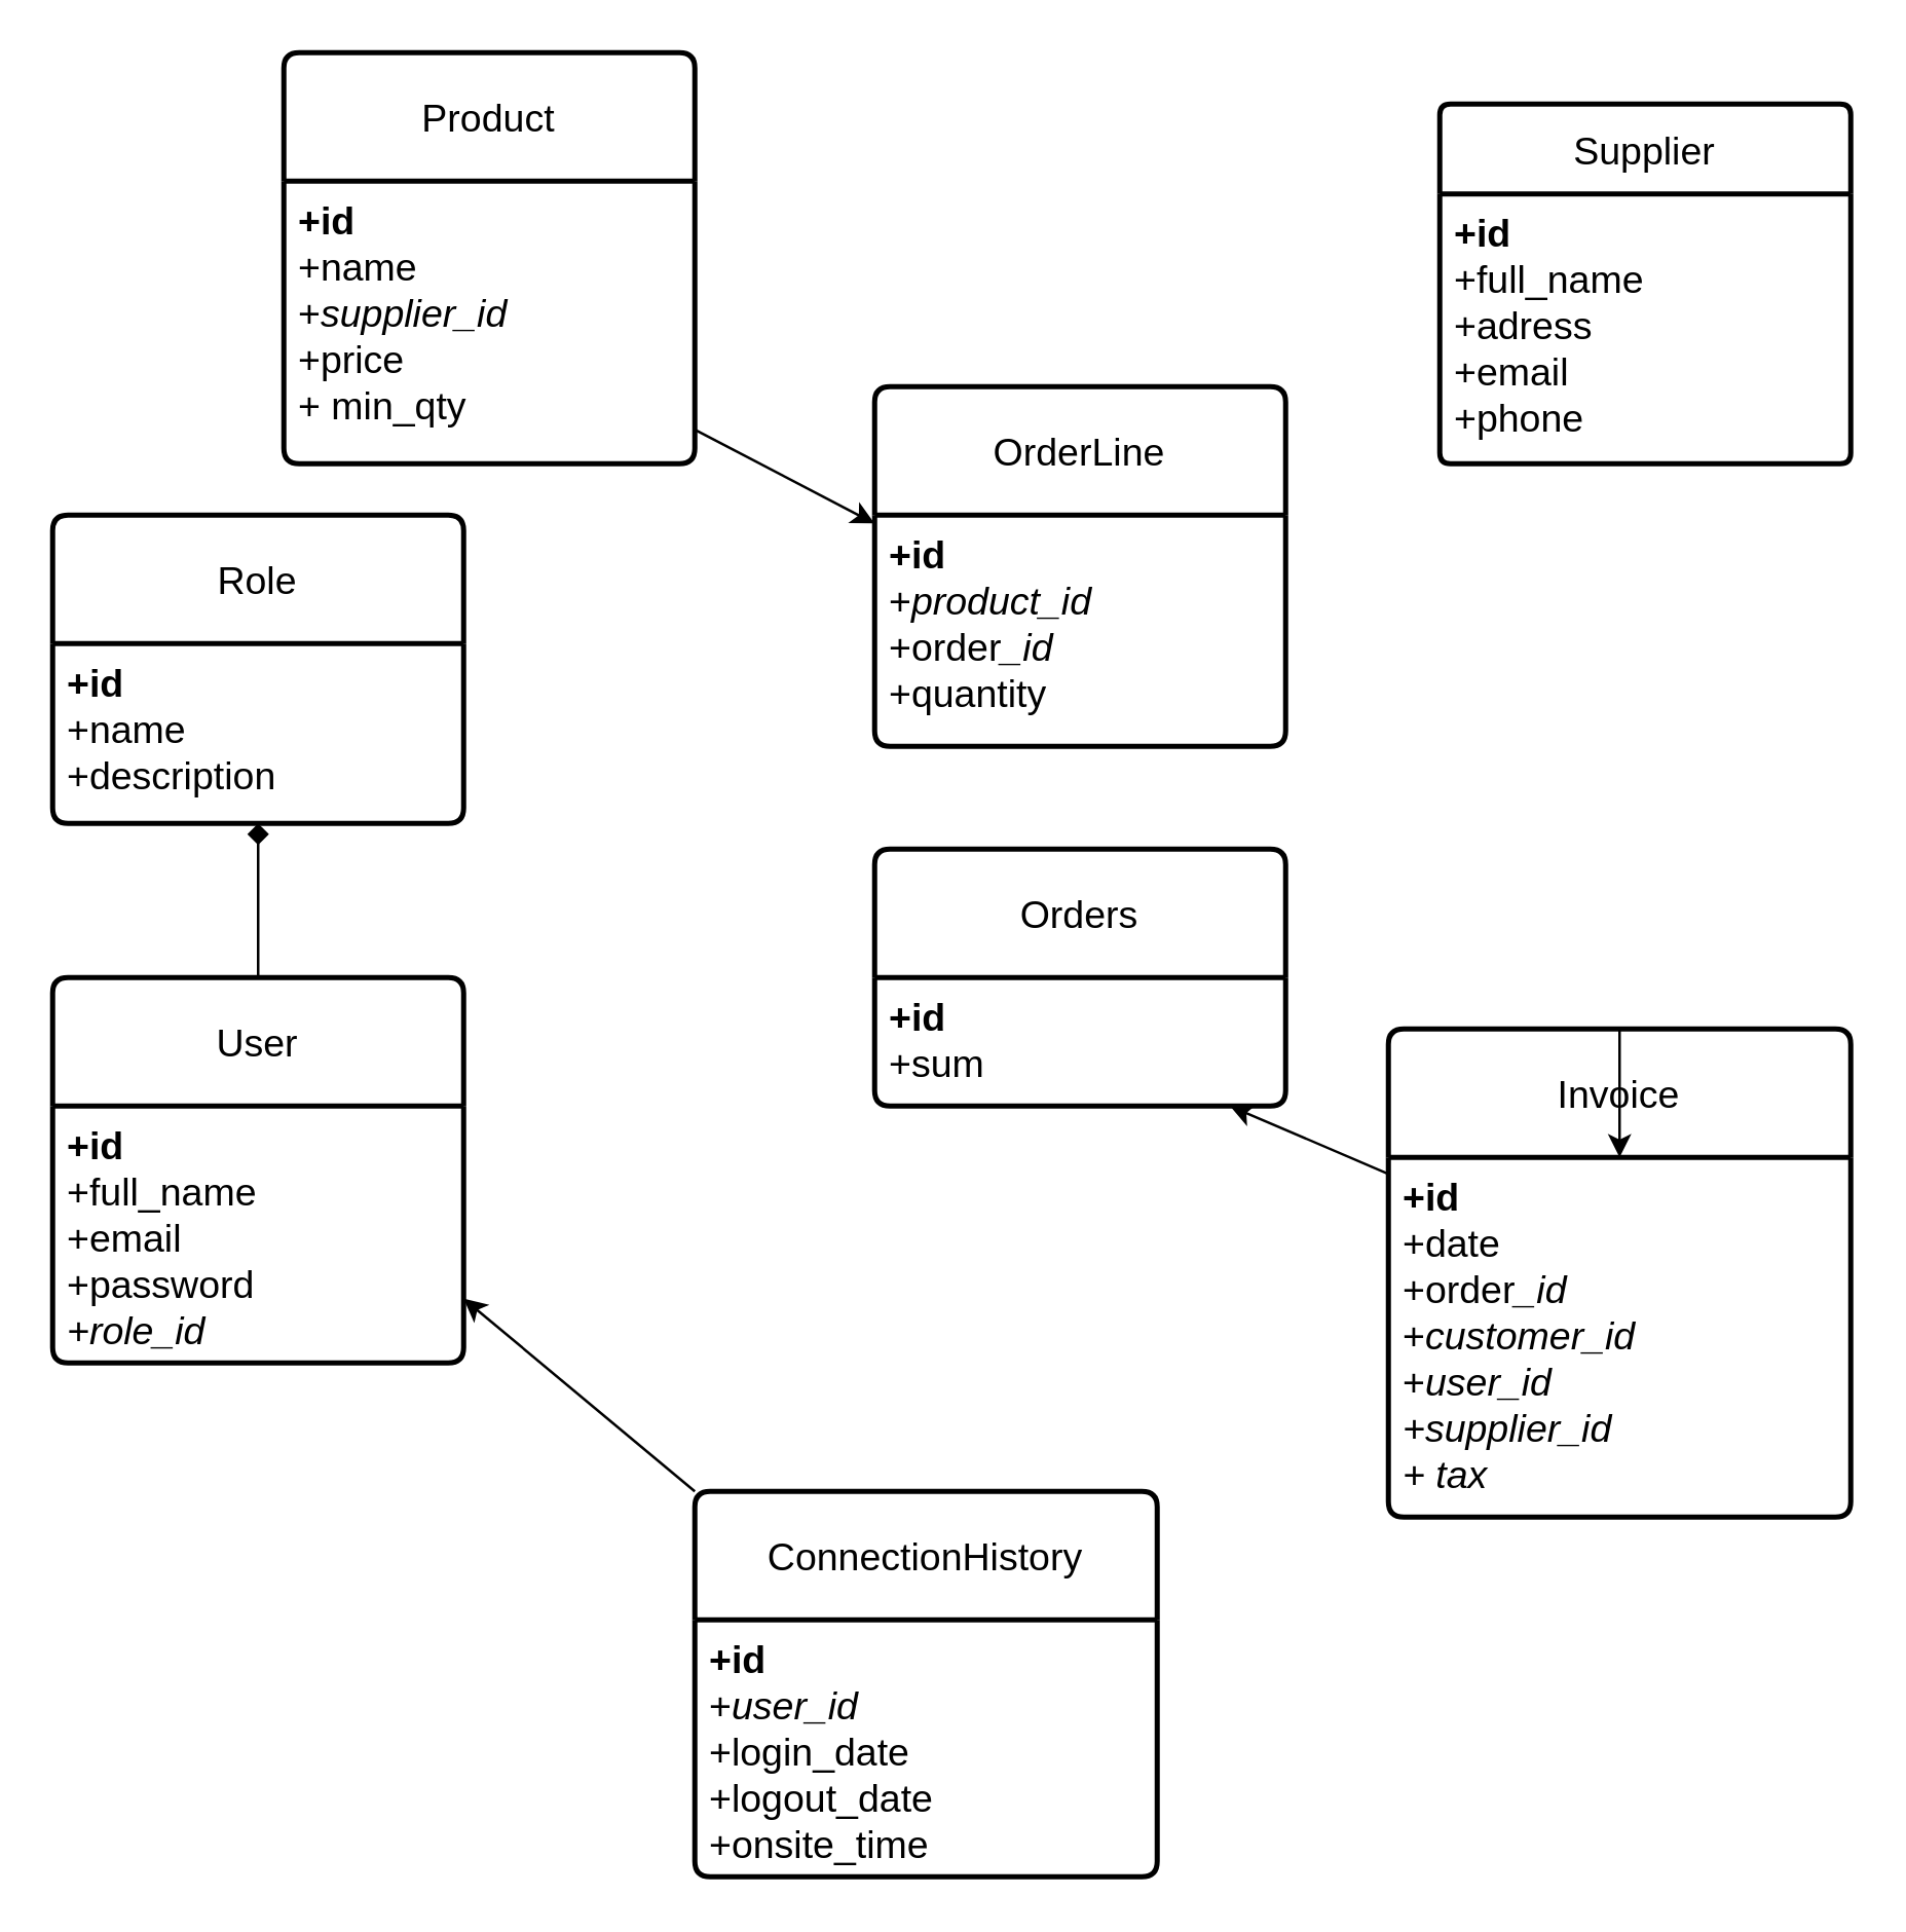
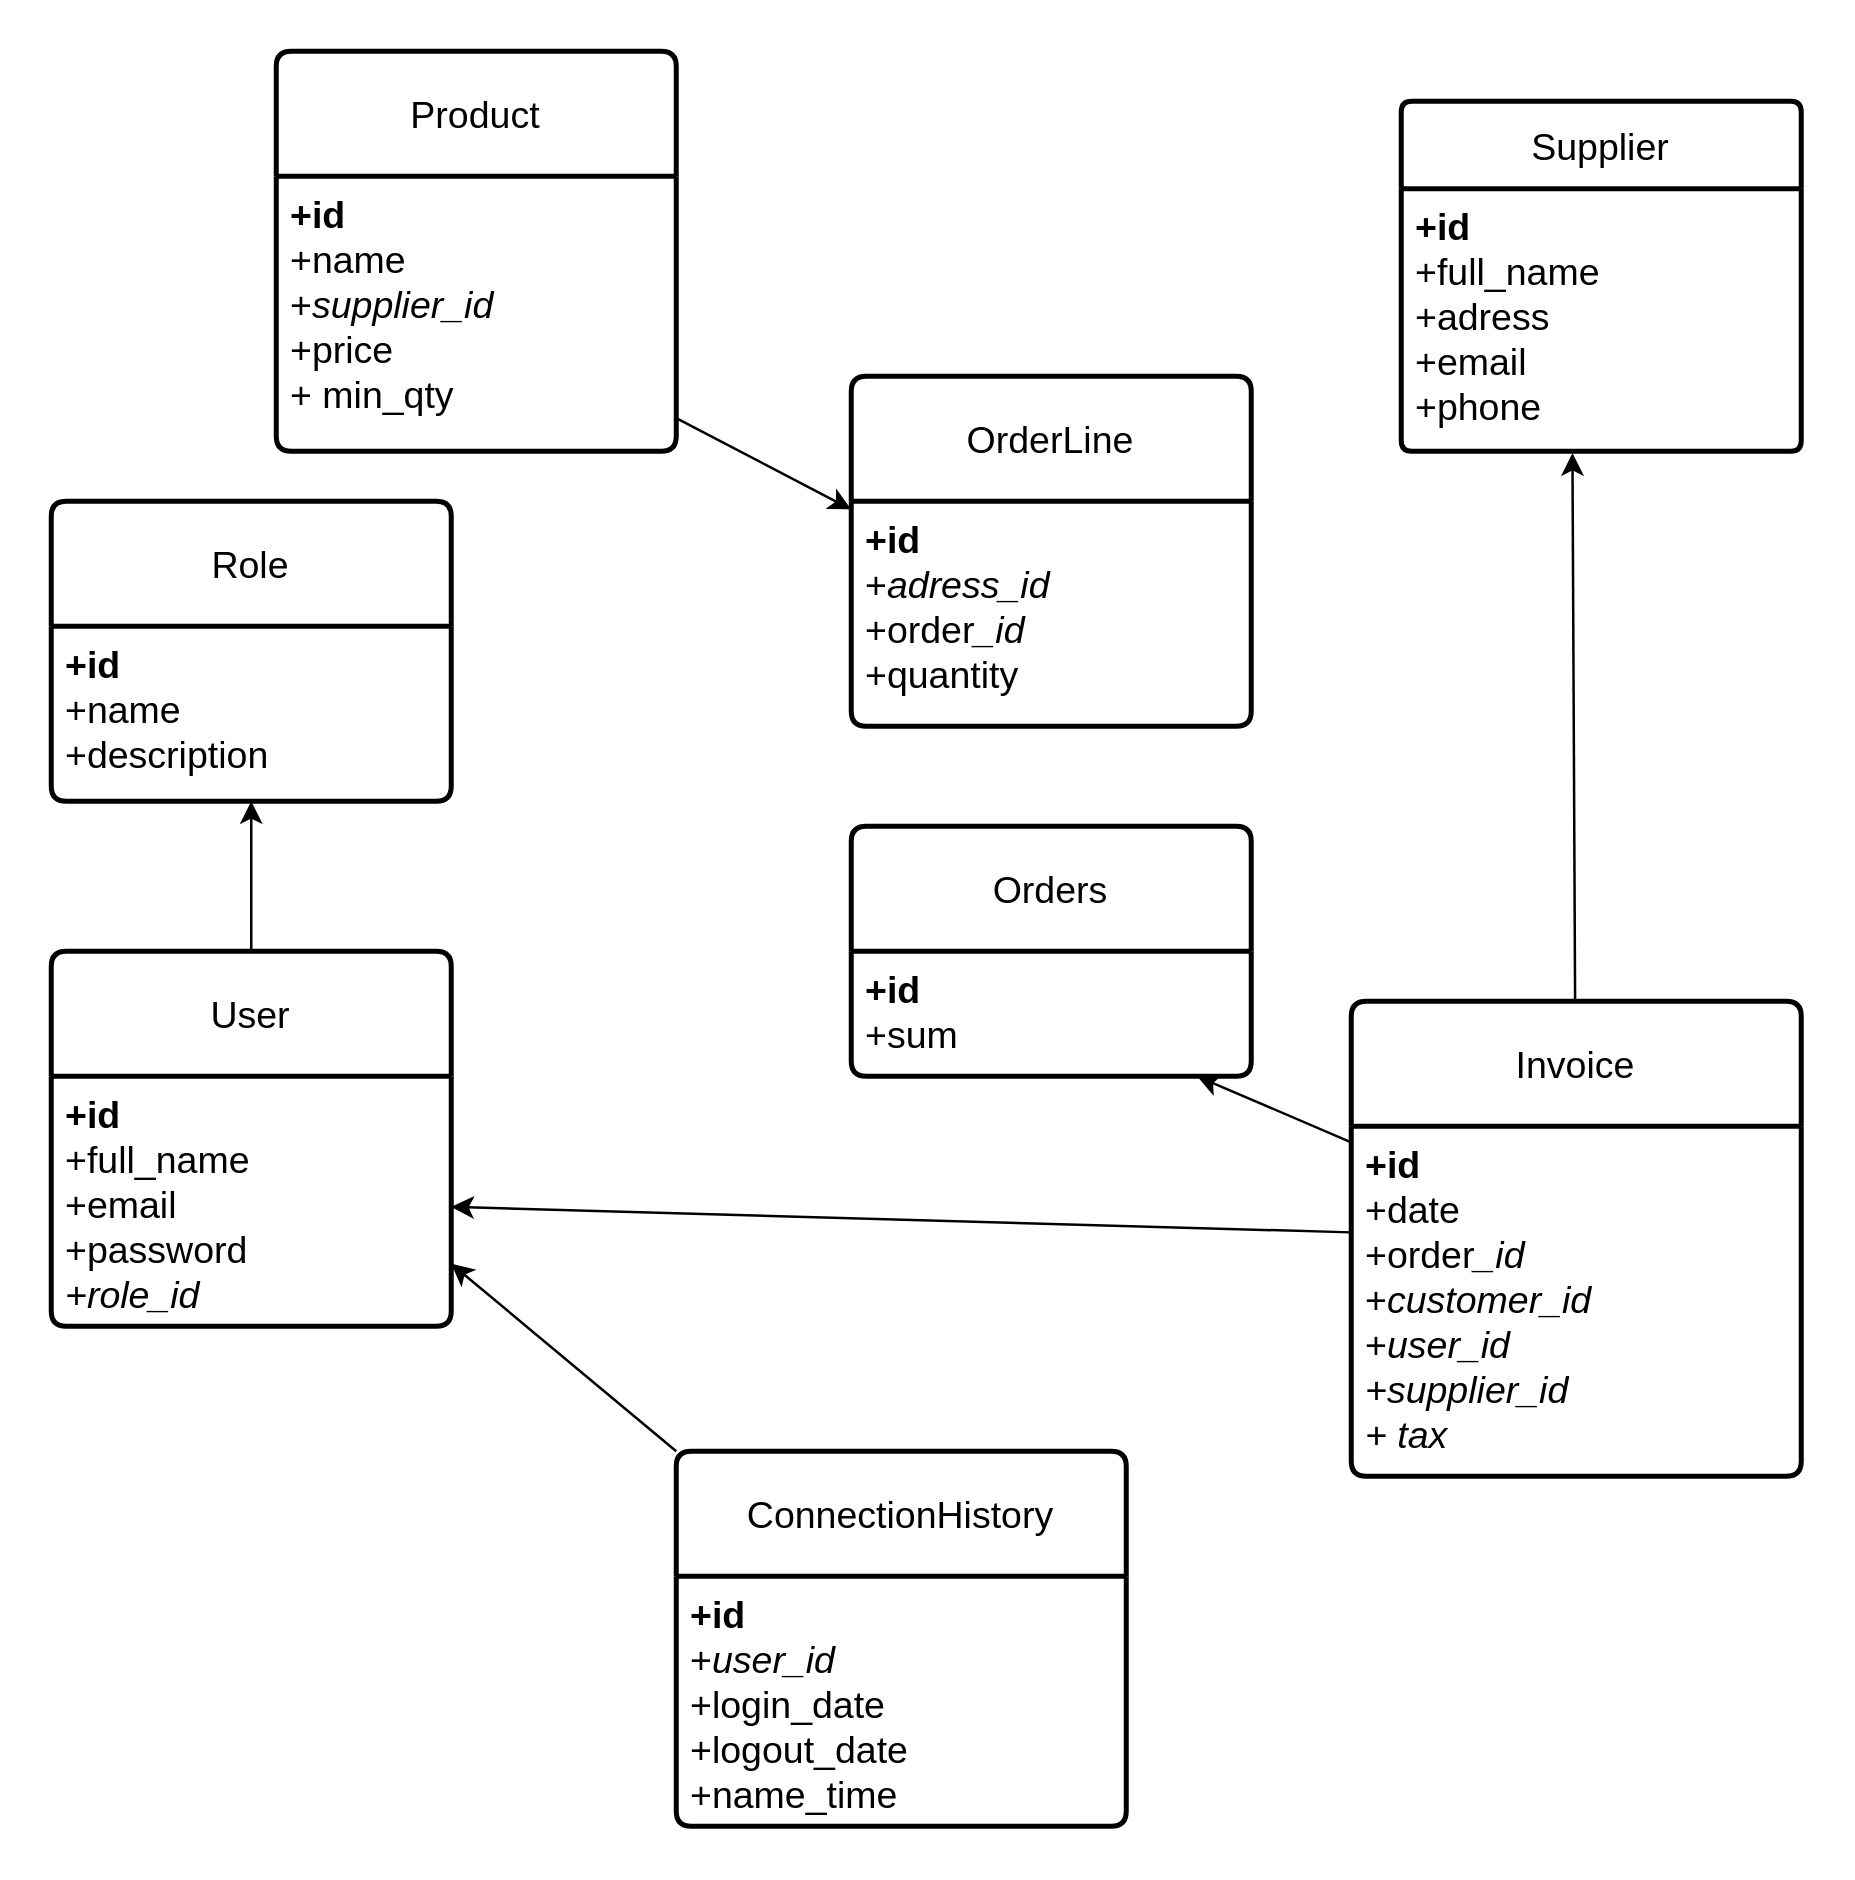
- <mxCell id="12" value="&lt;b style=&quot;font-size: 15px;&quot;&gt;+id&lt;br style=&quot;font-size: 15px;&quot;&gt;&lt;/b&gt;+&lt;i style=&quot;font-size: 15px;&quot;&gt;product_id&lt;/i&gt;&lt;br style=&quot;font-size: 15px;&quot;&gt;+order&lt;i style=&quot;font-size: 15px;&quot;&gt;_id&lt;/i&gt;&lt;br style=&quot;font-size: 15px;&quot;&gt;+quantity" style="align=left;strokeColor=none;fillColor=none;spacingLeft=4;fontSize=15;verticalAlign=top;resizable=0;rotatable=0;part=1;html=1;" vertex="1" parent="11"><mxGeometry y="50" width="160" height="90" as="geometry" /></mxCell>
+ <mxCell id="12" value="&lt;b style=&quot;font-size: 15px;&quot;&gt;+id&lt;br style=&quot;font-size: 15px;&quot;&gt;&lt;/b&gt;+&lt;i style=&quot;font-size: 15px;&quot;&gt;adress_id&lt;/i&gt;&lt;br style=&quot;font-size: 15px;&quot;&gt;+order&lt;i style=&quot;font-size: 15px;&quot;&gt;_id&lt;/i&gt;&lt;br style=&quot;font-size: 15px;&quot;&gt;+quantity" style="align=left;strokeColor=none;fillColor=none;spacingLeft=4;fontSize=15;verticalAlign=top;resizable=0;rotatable=0;part=1;html=1;" vertex="1" parent="11"><mxGeometry y="50" width="160" height="90" as="geometry" /></mxCell>
- <mxCell id="4" style="rounded=0;orthogonalLoop=1;jettySize=auto;html=1;fontSize=15;endArrow=diamond;" edge="1" parent="1" source="5" target="10"><mxGeometry relative="1" as="geometry" /></mxCell>
+ <mxCell id="4" style="rounded=0;orthogonalLoop=1;jettySize=auto;html=1;fontSize=15;" edge="1" parent="1" source="5" target="10"><mxGeometry relative="1" as="geometry" /></mxCell>
- <mxCell id="20" style="rounded=0;orthogonalLoop=1;jettySize=auto;html=1;fontSize=15;" edge="1" parent="1" source="17" target="18"><mxGeometry relative="1" as="geometry" /></mxCell>
+ <mxCell id="20" style="rounded=0;orthogonalLoop=1;jettySize=auto;html=1;entryX=0.428;entryY=1.007;entryDx=0;entryDy=0;entryPerimeter=0;fontSize=15;" edge="1" parent="1" source="17" target="8"><mxGeometry relative="1" as="geometry" /></mxCell>
+ <mxCell id="16" style="rounded=0;orthogonalLoop=1;jettySize=auto;html=1;fontSize=15;" edge="1" parent="1" source="17" target="6"><mxGeometry relative="1" as="geometry" /></mxCell>
- <mxCell id="23" value="&lt;b style=&quot;font-size: 15px;&quot;&gt;+id&lt;br style=&quot;font-size: 15px;&quot;&gt;&lt;/b&gt;+&lt;i style=&quot;font-size: 15px;&quot;&gt;user_id&lt;/i&gt;&lt;br style=&quot;font-size: 15px;&quot;&gt;+login_date&lt;br style=&quot;font-size: 15px;&quot;&gt;+logout_date&lt;br&gt;+onsite_time" style="align=left;strokeColor=none;fillColor=none;spacingLeft=4;fontSize=15;verticalAlign=top;resizable=0;rotatable=0;part=1;html=1;" vertex="1" parent="22"><mxGeometry y="50" width="180" height="100" as="geometry" /></mxCell>
+ <mxCell id="23" value="&lt;b style=&quot;font-size: 15px;&quot;&gt;+id&lt;br style=&quot;font-size: 15px;&quot;&gt;&lt;/b&gt;+&lt;i style=&quot;font-size: 15px;&quot;&gt;user_id&lt;/i&gt;&lt;br style=&quot;font-size: 15px;&quot;&gt;+login_date&lt;br style=&quot;font-size: 15px;&quot;&gt;+logout_date&lt;br&gt;+name_time" style="align=left;strokeColor=none;fillColor=none;spacingLeft=4;fontSize=15;verticalAlign=top;resizable=0;rotatable=0;part=1;html=1;" vertex="1" parent="22"><mxGeometry y="50" width="180" height="100" as="geometry" /></mxCell>
